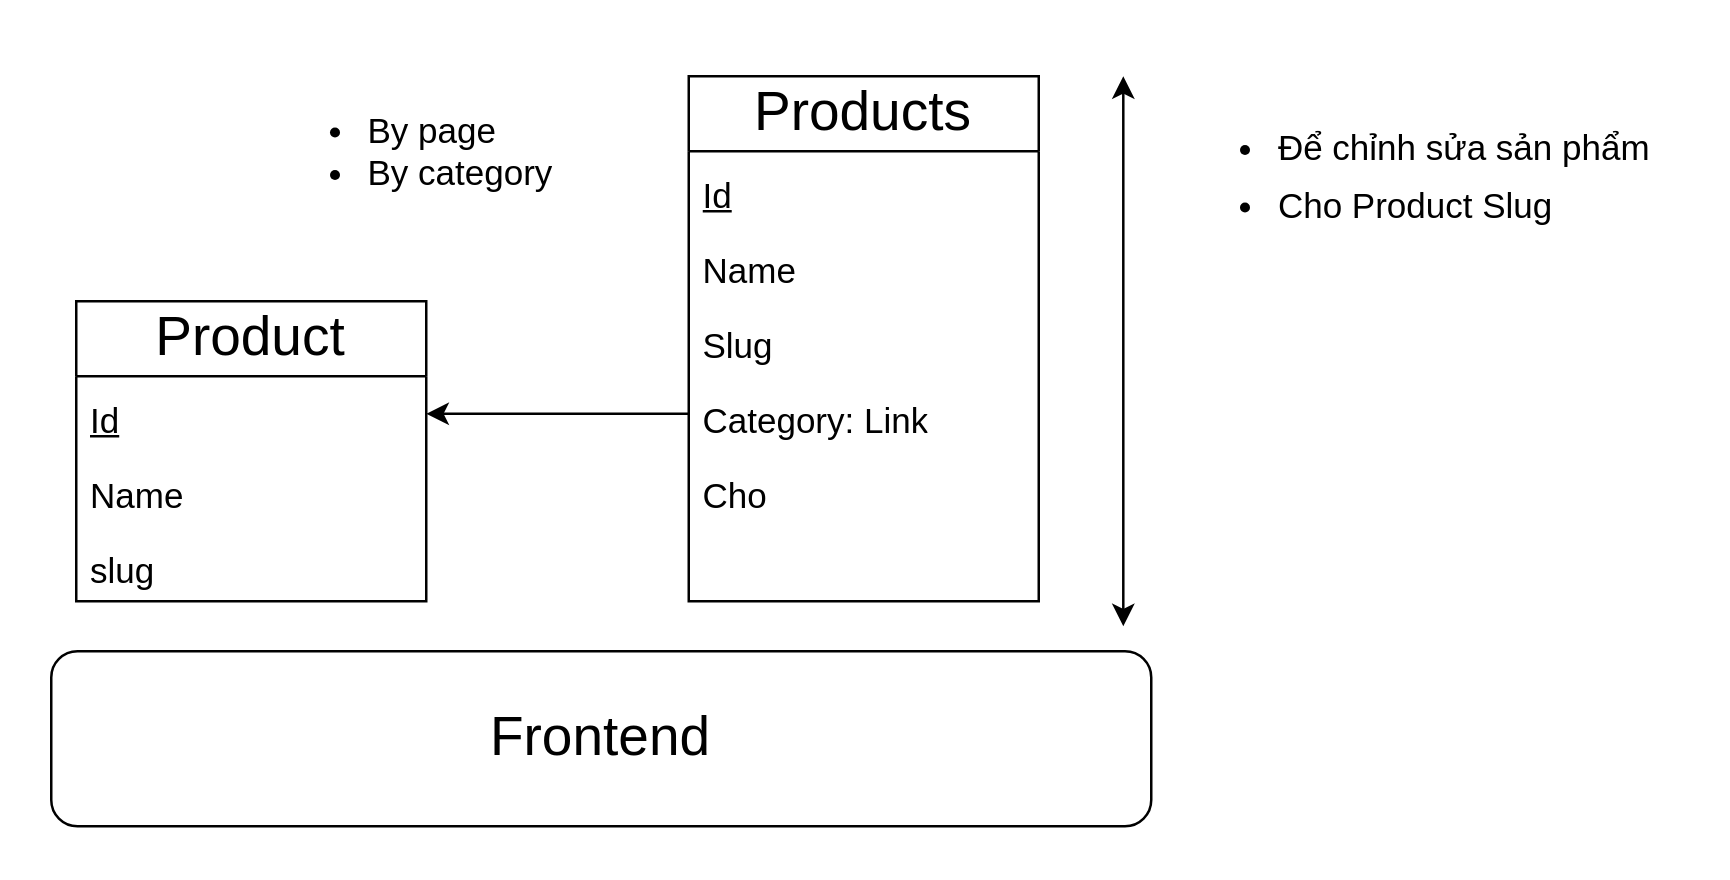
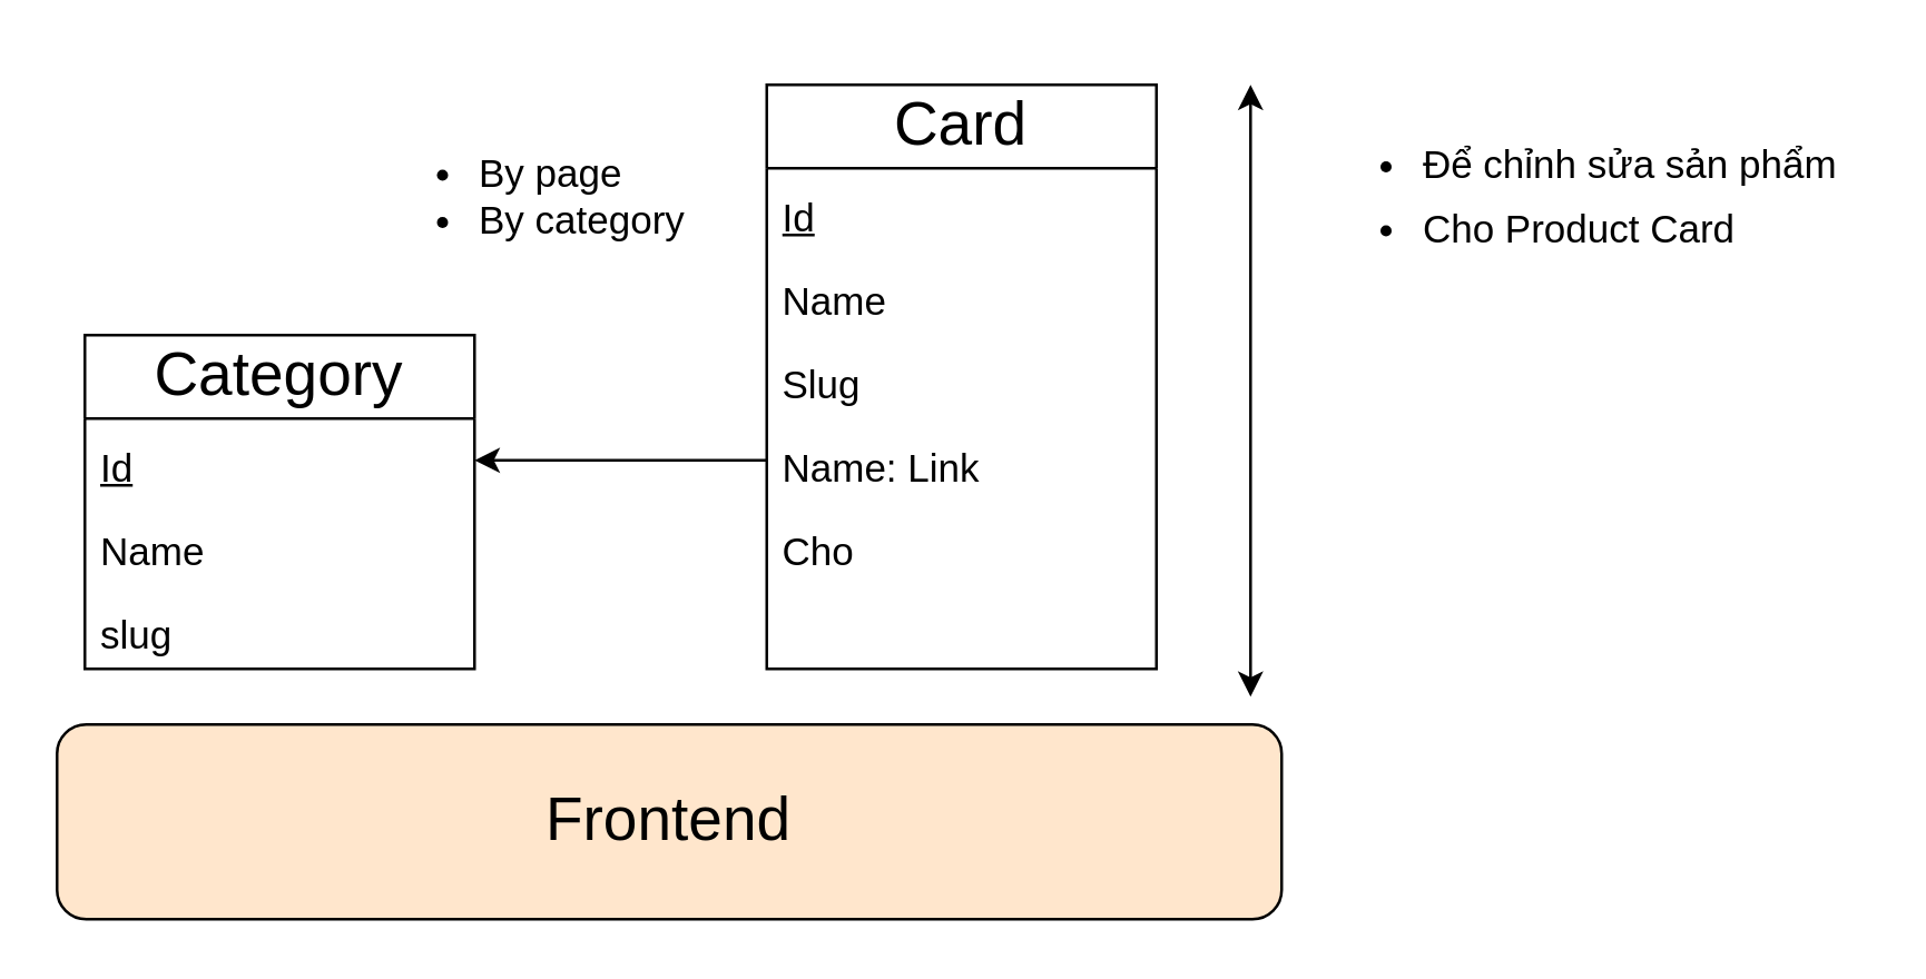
- <mxCell id="5" value="Products" style="swimlane;fontStyle=0;childLayout=stackLayout;horizontal=1;startSize=30;horizontalStack=0;resizeParent=1;resizeParentMax=0;resizeLast=0;collapsible=1;marginBottom=0;whiteSpace=wrap;html=1;fontSize=22;" vertex="1" parent="1"><mxGeometry x="275" y="30" width="140" height="210" as="geometry" /></mxCell>
+ <mxCell id="5" value="Card" style="swimlane;fontStyle=0;childLayout=stackLayout;horizontal=1;startSize=30;horizontalStack=0;resizeParent=1;resizeParentMax=0;resizeLast=0;collapsible=1;marginBottom=0;whiteSpace=wrap;html=1;fontSize=22;" vertex="1" parent="1"><mxGeometry x="275" y="30" width="140" height="210" as="geometry" /></mxCell>
- <mxCell id="4" value="&lt;ul&gt;&lt;li&gt;By page&lt;/li&gt;&lt;li&gt;&lt;span style=&quot;background-color: initial;&quot;&gt;By category&lt;/span&gt;&lt;/li&gt;&lt;/ul&gt;" style="text;strokeColor=none;fillColor=none;html=1;whiteSpace=wrap;verticalAlign=middle;overflow=hidden;fontSize=14;" vertex="1" parent="1"><mxGeometry x="105" y="20" width="140" height="80" as="geometry" /></mxCell>
+ <mxCell id="4" value="&lt;ul&gt;&lt;li&gt;By page&lt;/li&gt;&lt;li&gt;&lt;span style=&quot;background-color: initial;&quot;&gt;By category&lt;/span&gt;&lt;/li&gt;&lt;/ul&gt;" style="text;strokeColor=none;fillColor=none;html=1;whiteSpace=wrap;verticalAlign=middle;overflow=hidden;fontSize=14;" vertex="1" parent="1"><mxGeometry x="130" y="30" width="140" height="80" as="geometry" /></mxCell>
- <mxCell id="17" value="&lt;ul style=&quot;line-height: 160%;&quot;&gt;&lt;li&gt;Để chỉnh sửa sản phẩm&lt;/li&gt;&lt;li style=&quot;text-align: left;&quot;&gt;Cho Product Slug&lt;/li&gt;&lt;/ul&gt;" style="text;html=1;align=center;verticalAlign=middle;resizable=0;points=[];autosize=1;strokeColor=none;fillColor=none;fontSize=14;" vertex="1" parent="1"><mxGeometry x="460" y="20" width="210" height="100" as="geometry" /></mxCell>
+ <mxCell id="17" value="&lt;ul style=&quot;line-height: 160%;&quot;&gt;&lt;li&gt;Để chỉnh sửa sản phẩm&lt;/li&gt;&lt;li style=&quot;text-align: left;&quot;&gt;Cho Product Card&lt;/li&gt;&lt;/ul&gt;" style="text;html=1;align=center;verticalAlign=middle;resizable=0;points=[];autosize=1;strokeColor=none;fillColor=none;fontSize=14;" vertex="1" parent="1"><mxGeometry x="460" y="20" width="210" height="100" as="geometry" /></mxCell>
- <mxCell id="12" value="Product" style="swimlane;fontStyle=0;childLayout=stackLayout;horizontal=1;startSize=30;horizontalStack=0;resizeParent=1;resizeParentMax=0;resizeLast=0;collapsible=1;marginBottom=0;whiteSpace=wrap;html=1;fontSize=22;" vertex="1" parent="1"><mxGeometry x="30" y="120" width="140" height="120" as="geometry" /></mxCell>
+ <mxCell id="12" value="Category" style="swimlane;fontStyle=0;childLayout=stackLayout;horizontal=1;startSize=30;horizontalStack=0;resizeParent=1;resizeParentMax=0;resizeLast=0;collapsible=1;marginBottom=0;whiteSpace=wrap;html=1;fontSize=22;" vertex="1" parent="1"><mxGeometry x="30" y="120" width="140" height="120" as="geometry" /></mxCell>
- <mxCell id="9" value="&lt;font style=&quot;font-size: 14px;&quot;&gt;Category: Link&lt;/font&gt;" style="text;strokeColor=none;fillColor=none;align=left;verticalAlign=middle;spacingLeft=4;spacingRight=4;overflow=hidden;points=[[0,0.5],[1,0.5]];portConstraint=eastwest;rotatable=0;whiteSpace=wrap;html=1;fontSize=22;" vertex="1" parent="5"><mxGeometry y="120" width="140" height="30" as="geometry" /></mxCell>
+ <mxCell id="9" value="&lt;font style=&quot;font-size: 14px;&quot;&gt;Name: Link&lt;/font&gt;" style="text;strokeColor=none;fillColor=none;align=left;verticalAlign=middle;spacingLeft=4;spacingRight=4;overflow=hidden;points=[[0,0.5],[1,0.5]];portConstraint=eastwest;rotatable=0;whiteSpace=wrap;html=1;fontSize=22;" vertex="1" parent="5"><mxGeometry y="120" width="140" height="30" as="geometry" /></mxCell>
- <mxCell id="2" value="Frontend" style="rounded=1;whiteSpace=wrap;html=1;fontSize=22;" vertex="1" parent="1"><mxGeometry x="20" y="260" width="440" height="70" as="geometry" /></mxCell>
+ <mxCell id="2" value="Frontend" style="rounded=1;whiteSpace=wrap;html=1;fontSize=22;fillColor=#ffe6cc;" vertex="1" parent="1"><mxGeometry x="20" y="260" width="440" height="70" as="geometry" /></mxCell>
